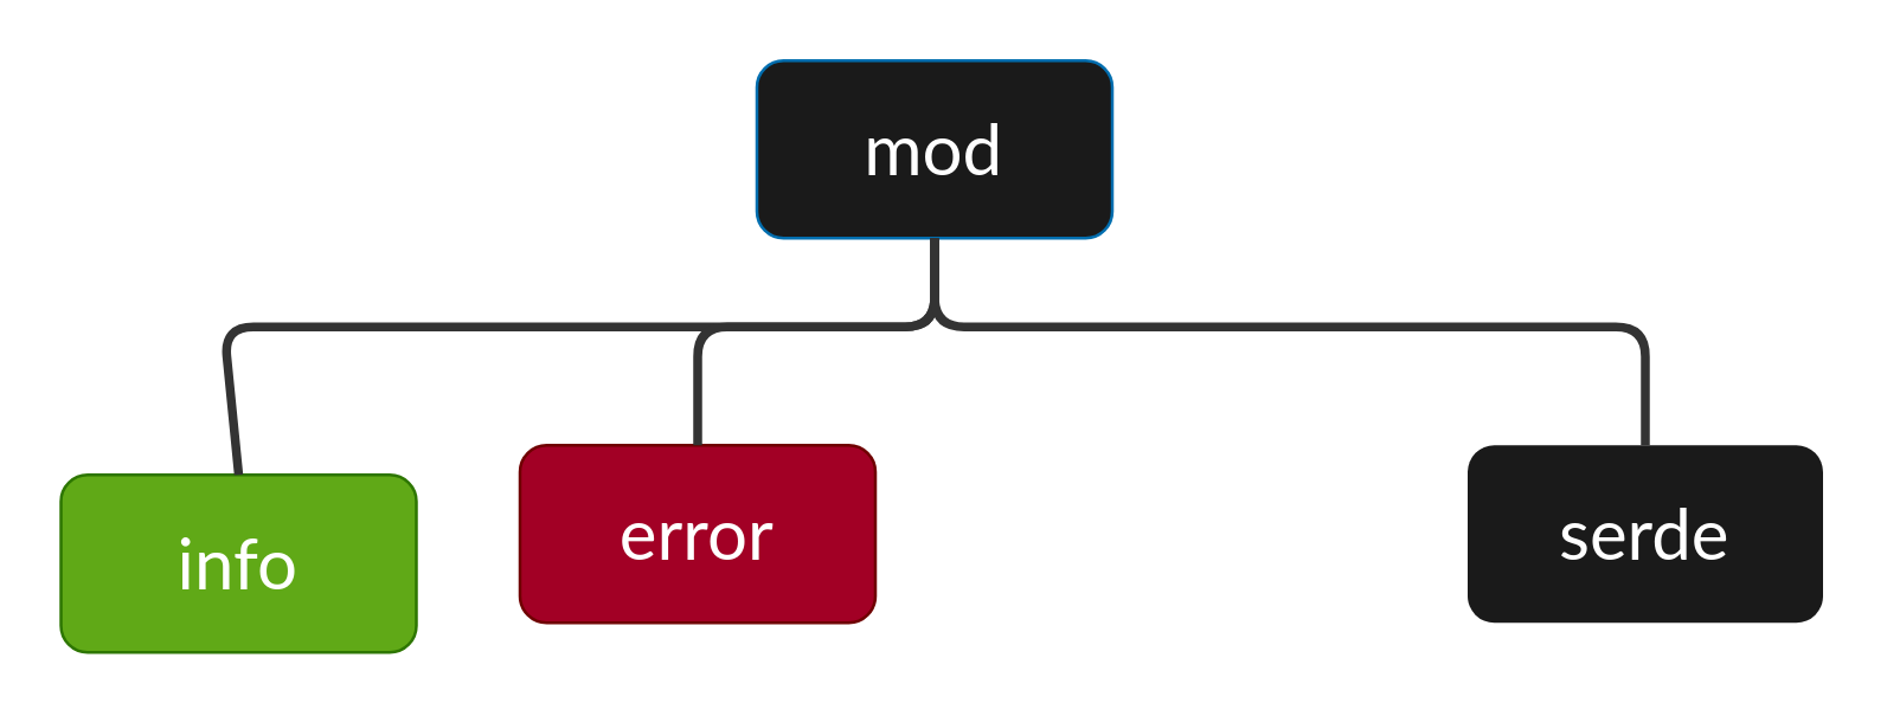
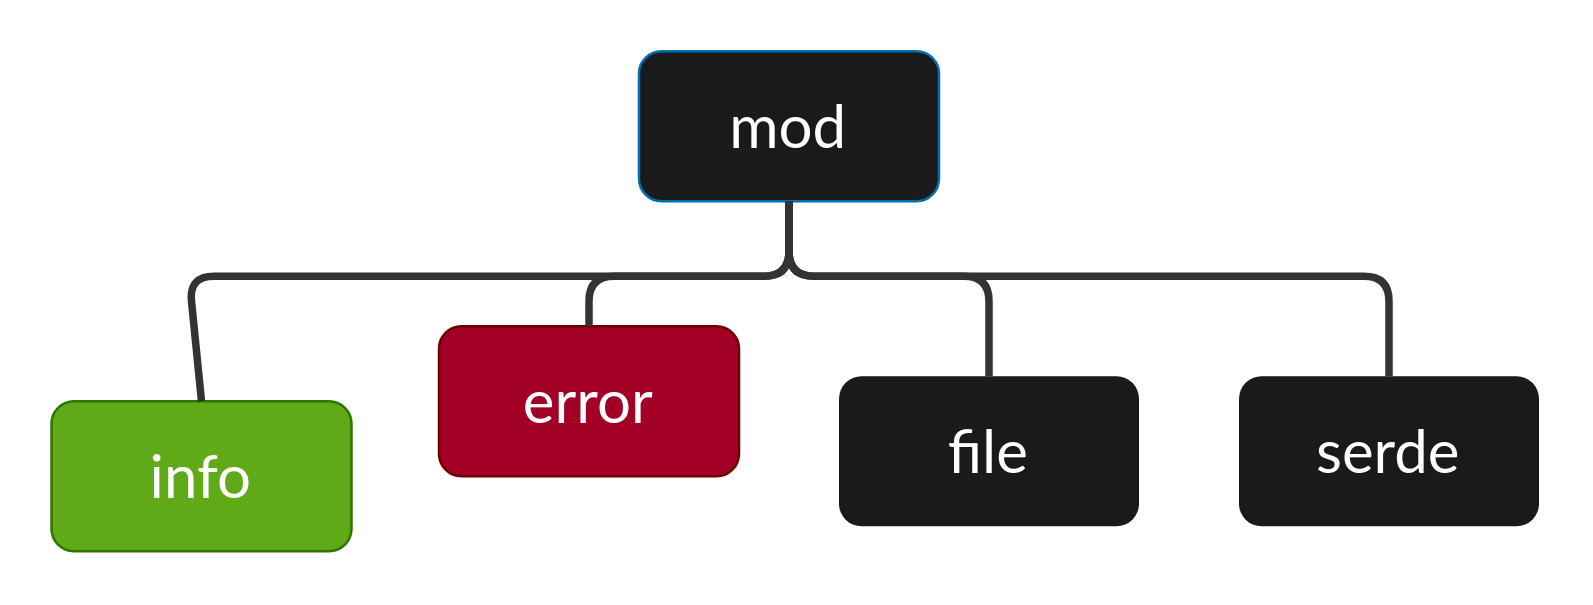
+ <mxCell id="9" value="" style="endArrow=none;html=1;exitX=0.5;exitY=0;exitDx=0;exitDy=0;entryX=0.5;entryY=1;entryDx=0;entryDy=0;strokeColor=#333333;rounded=1;strokeWidth=3;" edge="1" parent="1" source="3" target="2"><mxGeometry width="50" height="50" relative="1" as="geometry"><mxPoint x="245" y="160" as="sourcePoint" /><mxPoint x="325" y="90" as="targetPoint" /><Array as="points"><mxPoint x="395" y="110" /><mxPoint x="315" y="110" /></Array></mxGeometry></mxCell>
- <mxCell id="4" value="error" style="rounded=1;whiteSpace=wrap;html=1;strokeColor=#6F0000;fillColor=#a20025;fontSize=24;fontFamily=Lato;fontSource=https%3A%2F%2Ffonts.googleapis.com%2Fcss%3Ffamily%3DLato;fontColor=#ffffff;" vertex="1" parent="1"><mxGeometry x="175" y="150" width="120" height="60" as="geometry" /></mxCell>
+ <mxCell id="4" value="error" style="rounded=1;whiteSpace=wrap;html=1;strokeColor=#6F0000;fillColor=#a20025;fontSize=24;fontFamily=Lato;fontSource=https%3A%2F%2Ffonts.googleapis.com%2Fcss%3Ffamily%3DLato;fontColor=#ffffff;" vertex="1" parent="1"><mxGeometry x="175" y="130" width="120" height="60" as="geometry" /></mxCell>
+ <mxCell id="3" value="file" style="rounded=1;whiteSpace=wrap;html=1;strokeColor=none;fillColor=#1A1A1A;fontSize=24;fontFamily=Lato;fontSource=https%3A%2F%2Ffonts.googleapis.com%2Fcss%3Ffamily%3DLato;fontColor=#FFFFFF;" vertex="1" parent="1"><mxGeometry x="335" y="150" width="120" height="60" as="geometry" /></mxCell>
